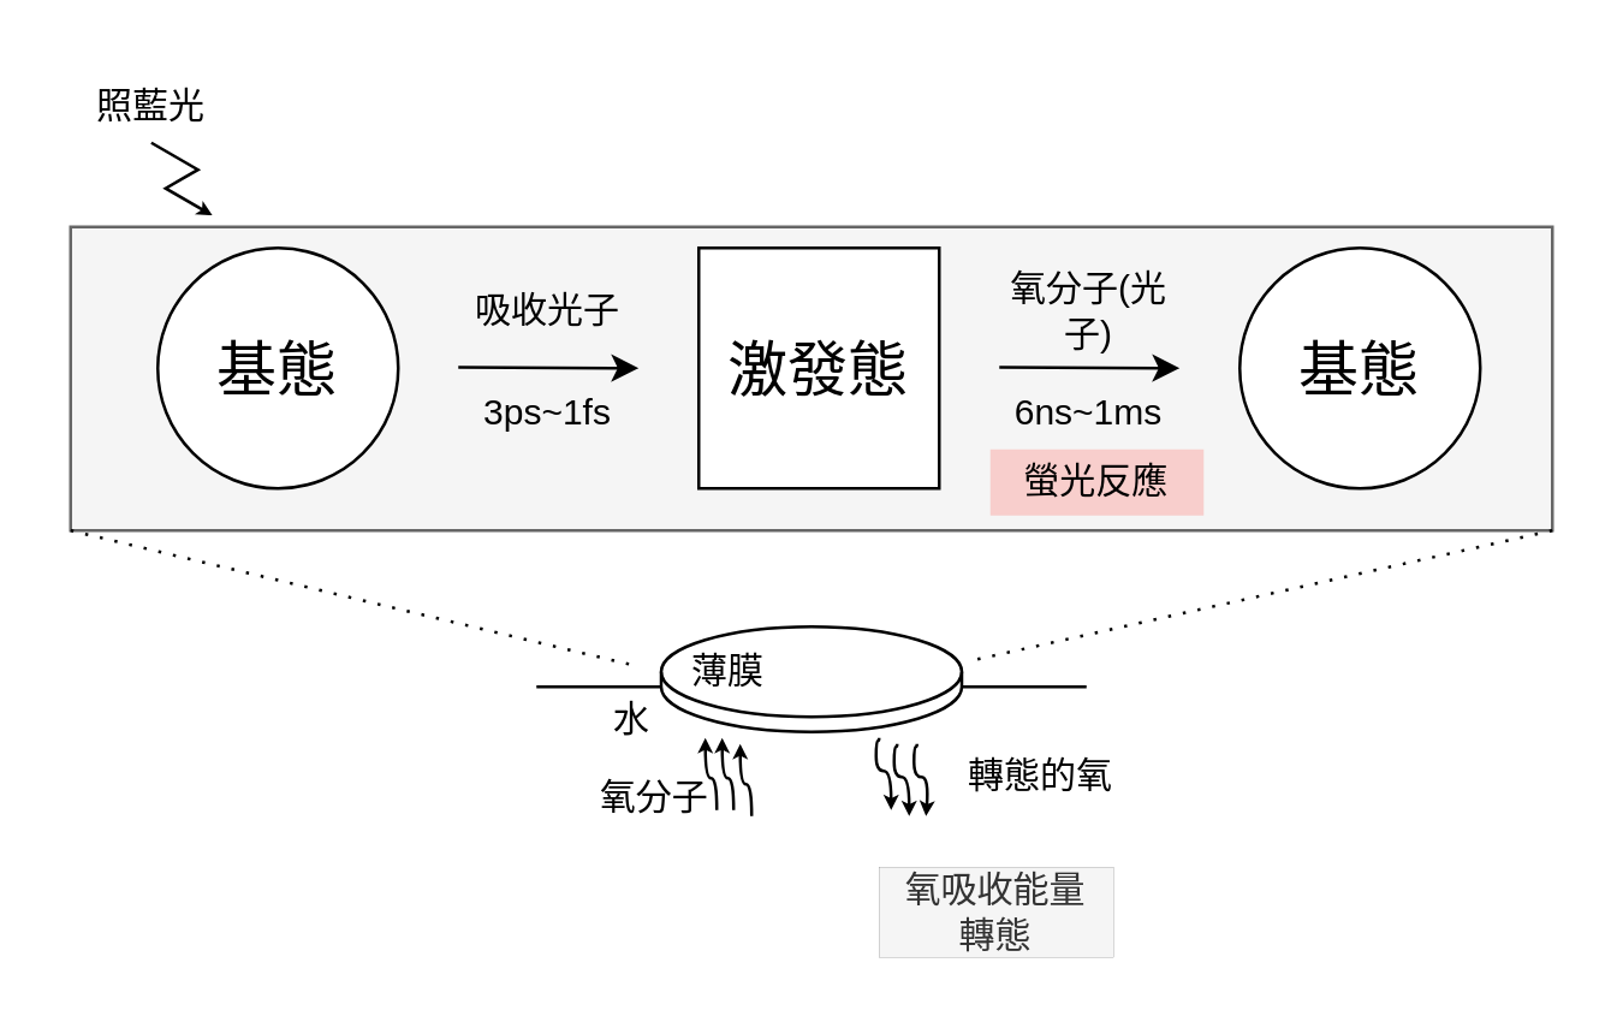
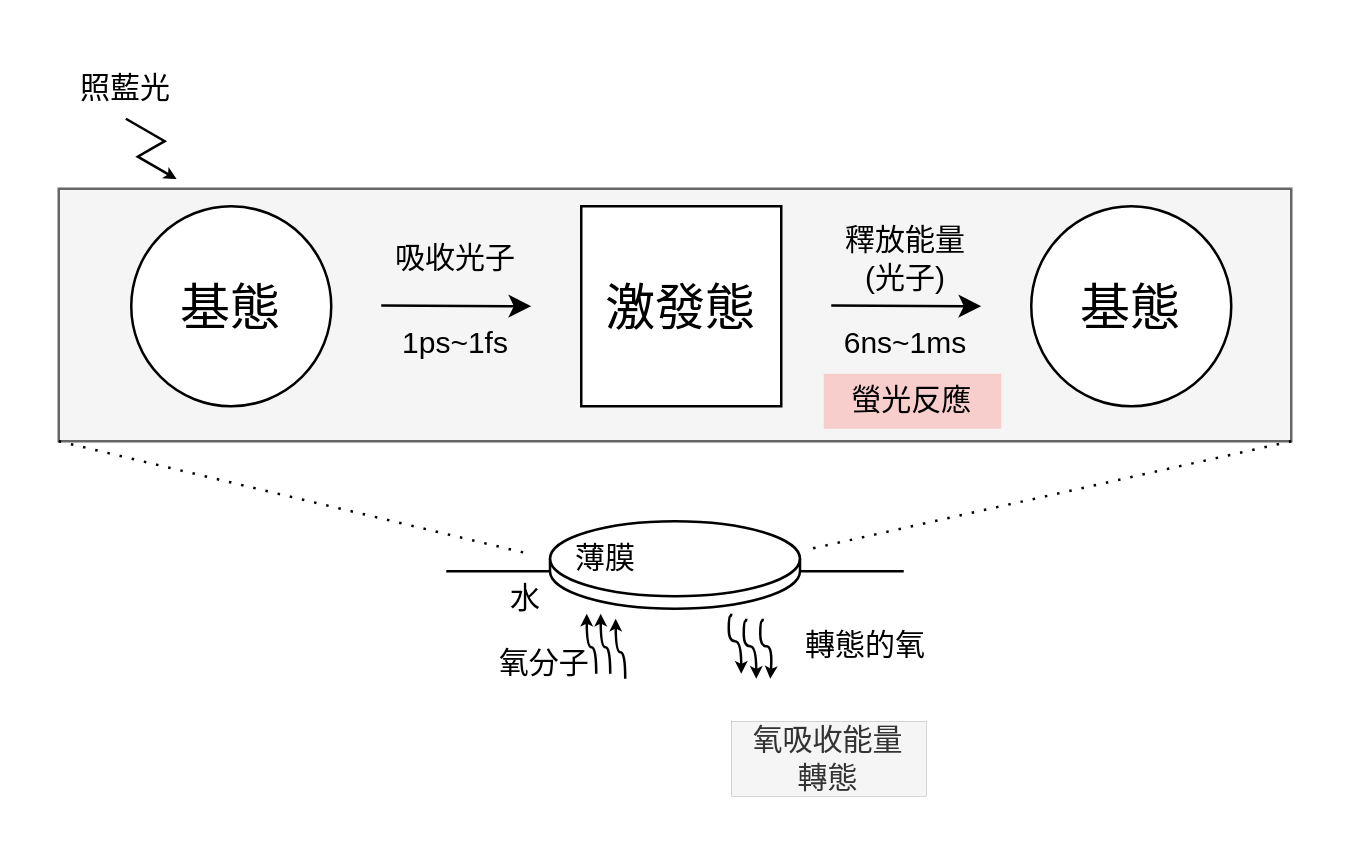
- <mxCell id="12" value="氧分子(光子)" style="text;strokeColor=none;align=center;fillColor=none;html=1;verticalAlign=middle;whiteSpace=wrap;rounded=0;" parent="1" vertex="1"><mxGeometry x="332" y="88" width="60" height="30" as="geometry" /></mxCell>
+ <mxCell id="12" value="釋放能量(光子)" style="text;strokeColor=none;align=center;fillColor=none;html=1;verticalAlign=middle;whiteSpace=wrap;rounded=0;" parent="1" vertex="1"><mxGeometry x="332" y="88" width="60" height="30" as="geometry" /></mxCell>
- <mxCell id="10" value="3ps~1fs" style="text;strokeColor=none;align=center;fillColor=none;html=1;verticalAlign=middle;whiteSpace=wrap;rounded=0;" parent="1" vertex="1"><mxGeometry x="152" y="122" width="60" height="30" as="geometry" /></mxCell>
+ <mxCell id="10" value="1ps~1fs" style="text;strokeColor=none;align=center;fillColor=none;html=1;verticalAlign=middle;whiteSpace=wrap;rounded=0;" parent="1" vertex="1"><mxGeometry x="152" y="122" width="60" height="30" as="geometry" /></mxCell>
